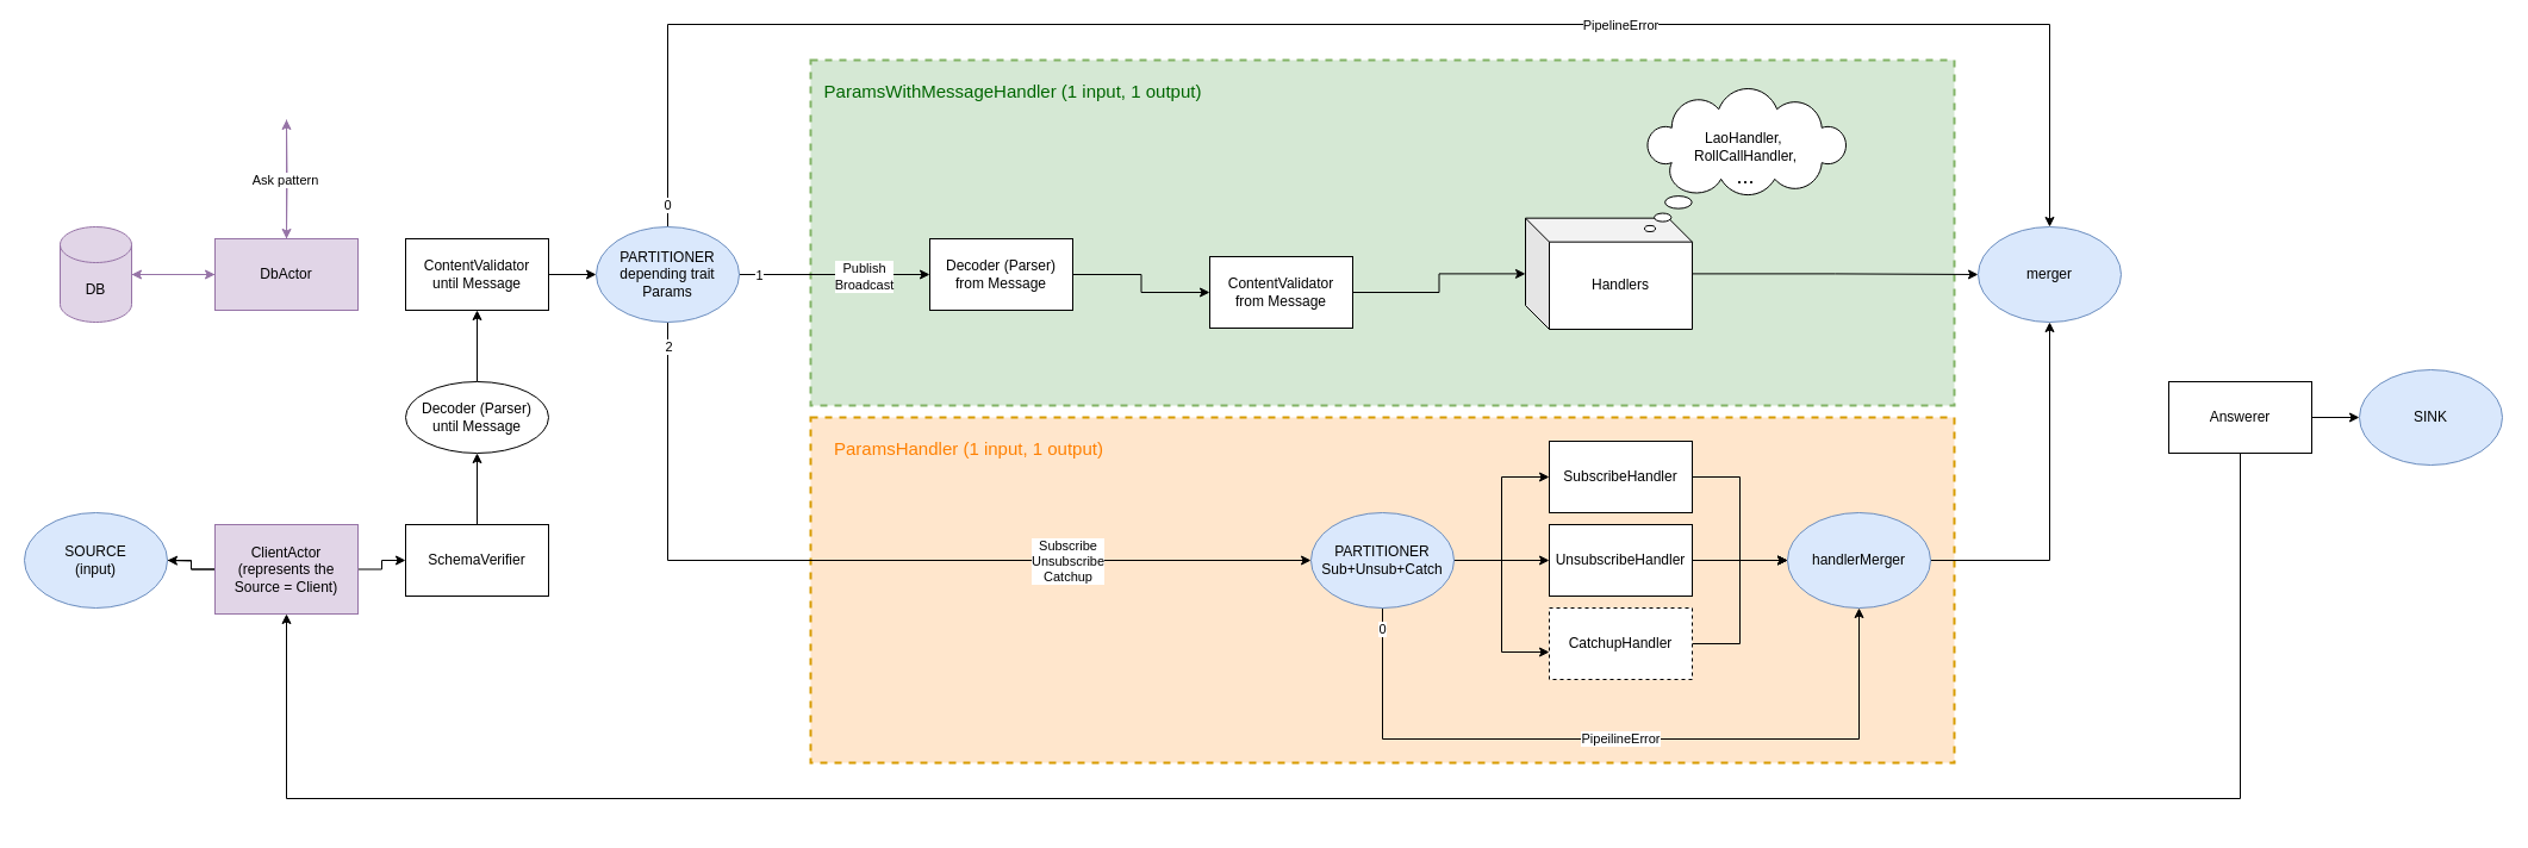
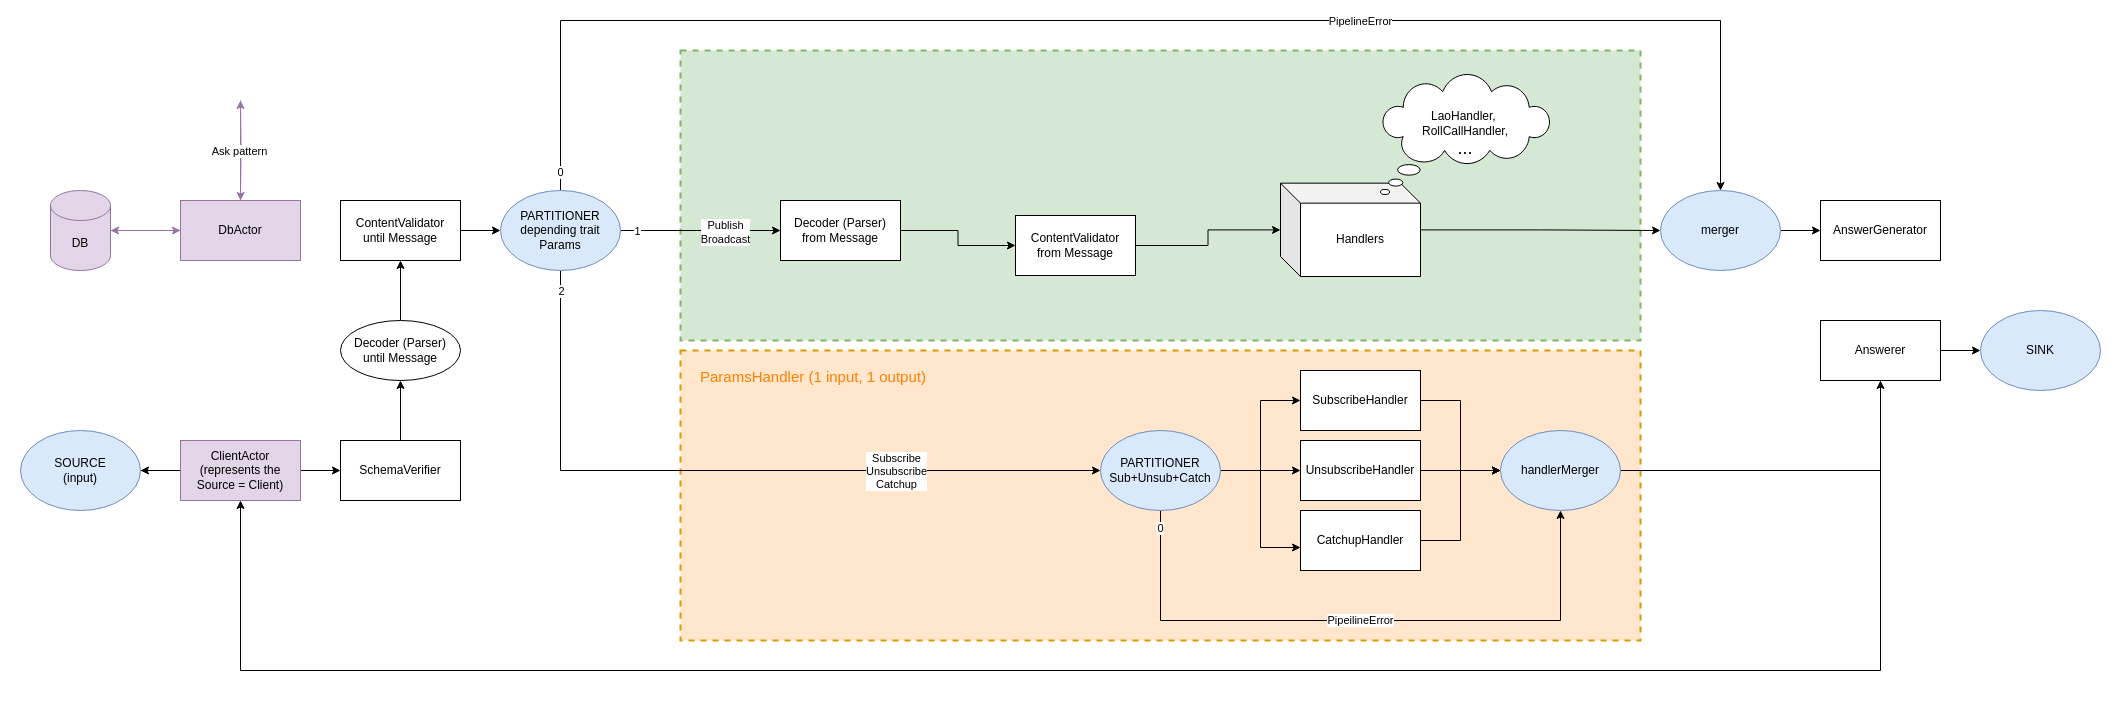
- <mxCell id="8" value="&lt;font style=&quot;font-size: 15px&quot; color=&quot;#006600&quot;&gt;ParamsWithMessageHandler (1 input, 1 output)&lt;/font&gt;" style="text;html=1;strokeColor=none;fillColor=none;align=center;verticalAlign=middle;whiteSpace=wrap;rounded=0;shadow=0;glass=0;dashed=1;sketch=0;" parent="6" vertex="1"><mxGeometry y="1" width="340" height="49" as="geometry" /></mxCell>
+ <mxCell id="18" style="edgeStyle=orthogonalEdgeStyle;rounded=0;orthogonalLoop=1;jettySize=auto;html=1;entryX=0;entryY=0.5;entryDx=0;entryDy=0;" parent="1" source="19" target="29" edge="1"><mxGeometry relative="1" as="geometry" /></mxCell>
+ <mxCell id="29" value="AnswerGenerator" style="rounded=0;whiteSpace=wrap;html=1;" parent="1" vertex="1"><mxGeometry x="1820" y="200" width="120" height="60" as="geometry" /></mxCell>
- <mxCell id="58" style="edgeStyle=orthogonalEdgeStyle;rounded=0;orthogonalLoop=1;jettySize=auto;html=1;entryX=0.5;entryY=1;entryDx=0;entryDy=0;" parent="1" source="59" target="19" edge="1"><mxGeometry relative="1" as="geometry" /></mxCell>
+ <mxCell id="58" style="edgeStyle=orthogonalEdgeStyle;rounded=0;orthogonalLoop=1;jettySize=auto;html=1;" parent="1" source="59" target="32" edge="1"><mxGeometry relative="1" as="geometry" /></mxCell>
- <mxCell id="50" value="ClientActor&lt;br&gt;(represents the Source = Client)" style="rounded=0;whiteSpace=wrap;html=1;fillColor=#e1d5e7;strokeColor=#9673a6;" parent="1" vertex="1"><mxGeometry x="180" y="440" width="120" height="75" as="geometry" /></mxCell>
+ <mxCell id="50" value="ClientActor&lt;br&gt;(represents the Source = Client)" style="rounded=0;whiteSpace=wrap;html=1;fillColor=#e1d5e7;strokeColor=#9673a6;" parent="1" vertex="1"><mxGeometry x="180" y="440" width="120" height="60" as="geometry" /></mxCell>
- <mxCell id="63" value="CatchupHandler" style="rounded=0;whiteSpace=wrap;html=1;dashed=1;" parent="1" vertex="1"><mxGeometry x="1300" y="510" width="120" height="60" as="geometry" /></mxCell>
+ <mxCell id="63" value="CatchupHandler" style="rounded=0;whiteSpace=wrap;html=1;" parent="1" vertex="1"><mxGeometry x="1300" y="510" width="120" height="60" as="geometry" /></mxCell>
